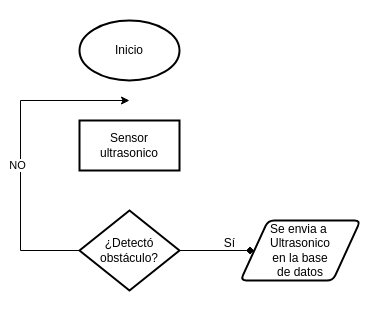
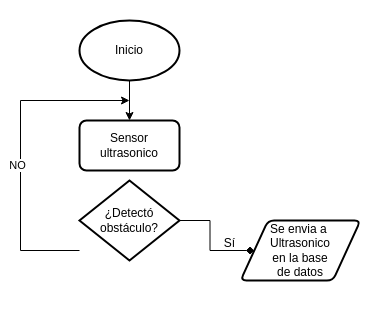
+ <mxCell id="2" style="edgeStyle=orthogonalEdgeStyle;rounded=0;orthogonalLoop=1;jettySize=auto;html=1;entryX=0.5;entryY=0;entryDx=0;entryDy=0;" edge="1" parent="1" source="3" target="4"><mxGeometry relative="1" as="geometry"><mxPoint x="129" y="130" as="targetPoint" /></mxGeometry></mxCell>
- <mxCell id="4" value="Sensor ultrasonico" style="whiteSpace=wrap;html=1;absoluteArcSize=1;arcSize=14;strokeWidth=2;rounded=0;" vertex="1" parent="1"><mxGeometry x="79" y="120" width="100" height="50" as="geometry" /></mxCell>
+ <mxCell id="4" value="Sensor ultrasonico" style="rounded=1;whiteSpace=wrap;html=1;absoluteArcSize=1;arcSize=14;strokeWidth=2;" vertex="1" parent="1"><mxGeometry x="79" y="120" width="100" height="50" as="geometry" /></mxCell>
- <mxCell id="8" value="¿Detectó obstáculo?" style="strokeWidth=2;html=1;shape=mxgraph.flowchart.decision;whiteSpace=wrap;" vertex="1" parent="1"><mxGeometry x="79" y="210" width="100" height="80" as="geometry" /></mxCell>
+ <mxCell id="8" value="¿Detectó obstáculo?" style="strokeWidth=2;html=1;shape=mxgraph.flowchart.decision;whiteSpace=wrap;" vertex="1" parent="1"><mxGeometry x="79" y="180" width="100" height="80" as="geometry" /></mxCell>
